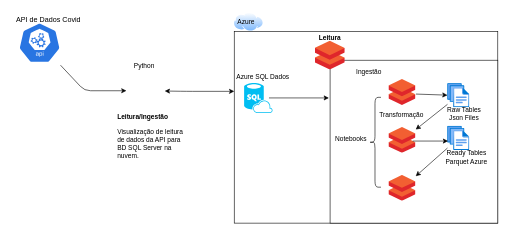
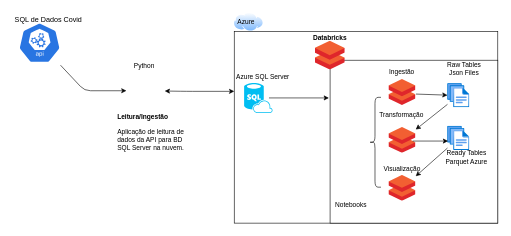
- <mxCell id="9" value="API de Dados Covid&lt;br&gt;" style="text;html=1;strokeColor=none;fillColor=none;align=center;verticalAlign=middle;whiteSpace=wrap;rounded=0;" vertex="1" parent="1"><mxGeometry x="20" y="22.5" width="120" height="20" as="geometry" /></mxCell>
+ <mxCell id="9" value="SQL de Dados Covid&lt;br&gt;" style="text;html=1;strokeColor=none;fillColor=none;align=center;verticalAlign=middle;whiteSpace=wrap;rounded=0;" vertex="1" parent="1"><mxGeometry x="20" y="22.5" width="120" height="20" as="geometry" /></mxCell>
- <mxCell id="16" value="Leitura" style="text;html=1;strokeColor=none;fillColor=none;align=center;verticalAlign=middle;whiteSpace=wrap;rounded=0;labelBackgroundColor=none;fontSize=11;fontStyle=1" vertex="1" parent="1"><mxGeometry x="520" y="52" width="60" height="20" as="geometry" /></mxCell>
+ <mxCell id="16" value="Databricks" style="text;html=1;strokeColor=none;fillColor=none;align=center;verticalAlign=middle;whiteSpace=wrap;rounded=0;labelBackgroundColor=none;fontSize=11;fontStyle=1" vertex="1" parent="1"><mxGeometry x="520" y="52" width="60" height="20" as="geometry" /></mxCell>
- <mxCell id="31" value="Ingestão" style="text;html=1;strokeColor=none;fillColor=none;align=center;verticalAlign=middle;whiteSpace=wrap;rounded=0;labelBackgroundColor=none;fontSize=11;" vertex="1" parent="1"><mxGeometry x="590.5" y="110" width="47.5" height="20" as="geometry" /></mxCell>
+ <mxCell id="31" value="Ingestão" style="text;html=1;strokeColor=none;fillColor=none;align=center;verticalAlign=middle;whiteSpace=wrap;rounded=0;labelBackgroundColor=none;fontSize=11;" vertex="1" parent="1"><mxGeometry x="645.5" y="110" width="47.5" height="20" as="geometry" /></mxCell>
- <mxCell id="13" value="Azure SQL Dados" style="text;html=1;strokeColor=none;fillColor=none;align=center;verticalAlign=middle;whiteSpace=wrap;rounded=0;labelBackgroundColor=#ffffff;fontSize=11;" vertex="1" parent="1"><mxGeometry x="363" y="118" width="150" height="20" as="geometry" /></mxCell>
+ <mxCell id="13" value="Azure SQL Server" style="text;html=1;strokeColor=none;fillColor=none;align=center;verticalAlign=middle;whiteSpace=wrap;rounded=0;labelBackgroundColor=#ffffff;fontSize=11;" vertex="1" parent="1"><mxGeometry x="363" y="118" width="150" height="20" as="geometry" /></mxCell>
- <mxCell id="20" value="Raw Tables&lt;br&gt;Json Files" style="text;html=1;strokeColor=none;fillColor=none;align=center;verticalAlign=middle;whiteSpace=wrap;rounded=0;labelBackgroundColor=none;fontSize=11;" vertex="1" parent="1"><mxGeometry x="737.5" y="180" width="71.5" height="20" as="geometry" /></mxCell>
+ <mxCell id="20" value="Raw Tables&lt;br&gt;Json Files" style="text;html=1;strokeColor=none;fillColor=none;align=center;verticalAlign=middle;whiteSpace=wrap;rounded=0;labelBackgroundColor=none;fontSize=11;" vertex="1" parent="1"><mxGeometry x="737.5" y="105" width="71.5" height="20" as="geometry" /></mxCell>
- <mxCell id="10" value="&lt;h1 style=&quot;font-size: 11px;&quot;&gt;Leitura/Ingestão&lt;/h1&gt;&lt;p style=&quot;font-size: 11px;&quot;&gt;Visualização de leitura de dados da API para BD SQL Server na nuvem.&lt;/p&gt;" style="text;html=1;strokeColor=none;fillColor=none;spacing=5;spacingTop=-20;whiteSpace=wrap;overflow=hidden;rounded=0;fontSize=11;" vertex="1" parent="1"><mxGeometry x="190" y="192" width="130" height="80" as="geometry" /></mxCell>
+ <mxCell id="10" value="&lt;h1 style=&quot;font-size: 11px;&quot;&gt;Leitura/Ingestão&lt;/h1&gt;&lt;p style=&quot;font-size: 11px;&quot;&gt;Aplicação de leitura de dados da API para BD SQL Server na nuvem.&lt;/p&gt;" style="text;html=1;strokeColor=none;fillColor=none;spacing=5;spacingTop=-20;whiteSpace=wrap;overflow=hidden;rounded=0;fontSize=11;" vertex="1" parent="1"><mxGeometry x="190" y="192" width="130" height="80" as="geometry" /></mxCell>
- <mxCell id="33" value="Notebooks" style="text;html=1;strokeColor=none;fillColor=none;align=center;verticalAlign=middle;whiteSpace=wrap;rounded=0;labelBackgroundColor=none;fontSize=11;" vertex="1" parent="1"><mxGeometry x="560" y="222" width="50" height="20" as="geometry" /></mxCell>
+ <mxCell id="33" value="Notebooks" style="text;html=1;strokeColor=none;fillColor=none;align=center;verticalAlign=middle;whiteSpace=wrap;rounded=0;labelBackgroundColor=none;fontSize=11;" vertex="1" parent="1"><mxGeometry x="560" y="332" width="50" height="20" as="geometry" /></mxCell>
+ <mxCell id="29" value="Visualização" style="text;html=1;strokeColor=none;fillColor=none;align=center;verticalAlign=middle;whiteSpace=wrap;rounded=0;labelBackgroundColor=none;fontSize=11;" vertex="1" parent="1"><mxGeometry x="639" y="272" width="62.5" height="20" as="geometry" /></mxCell>
